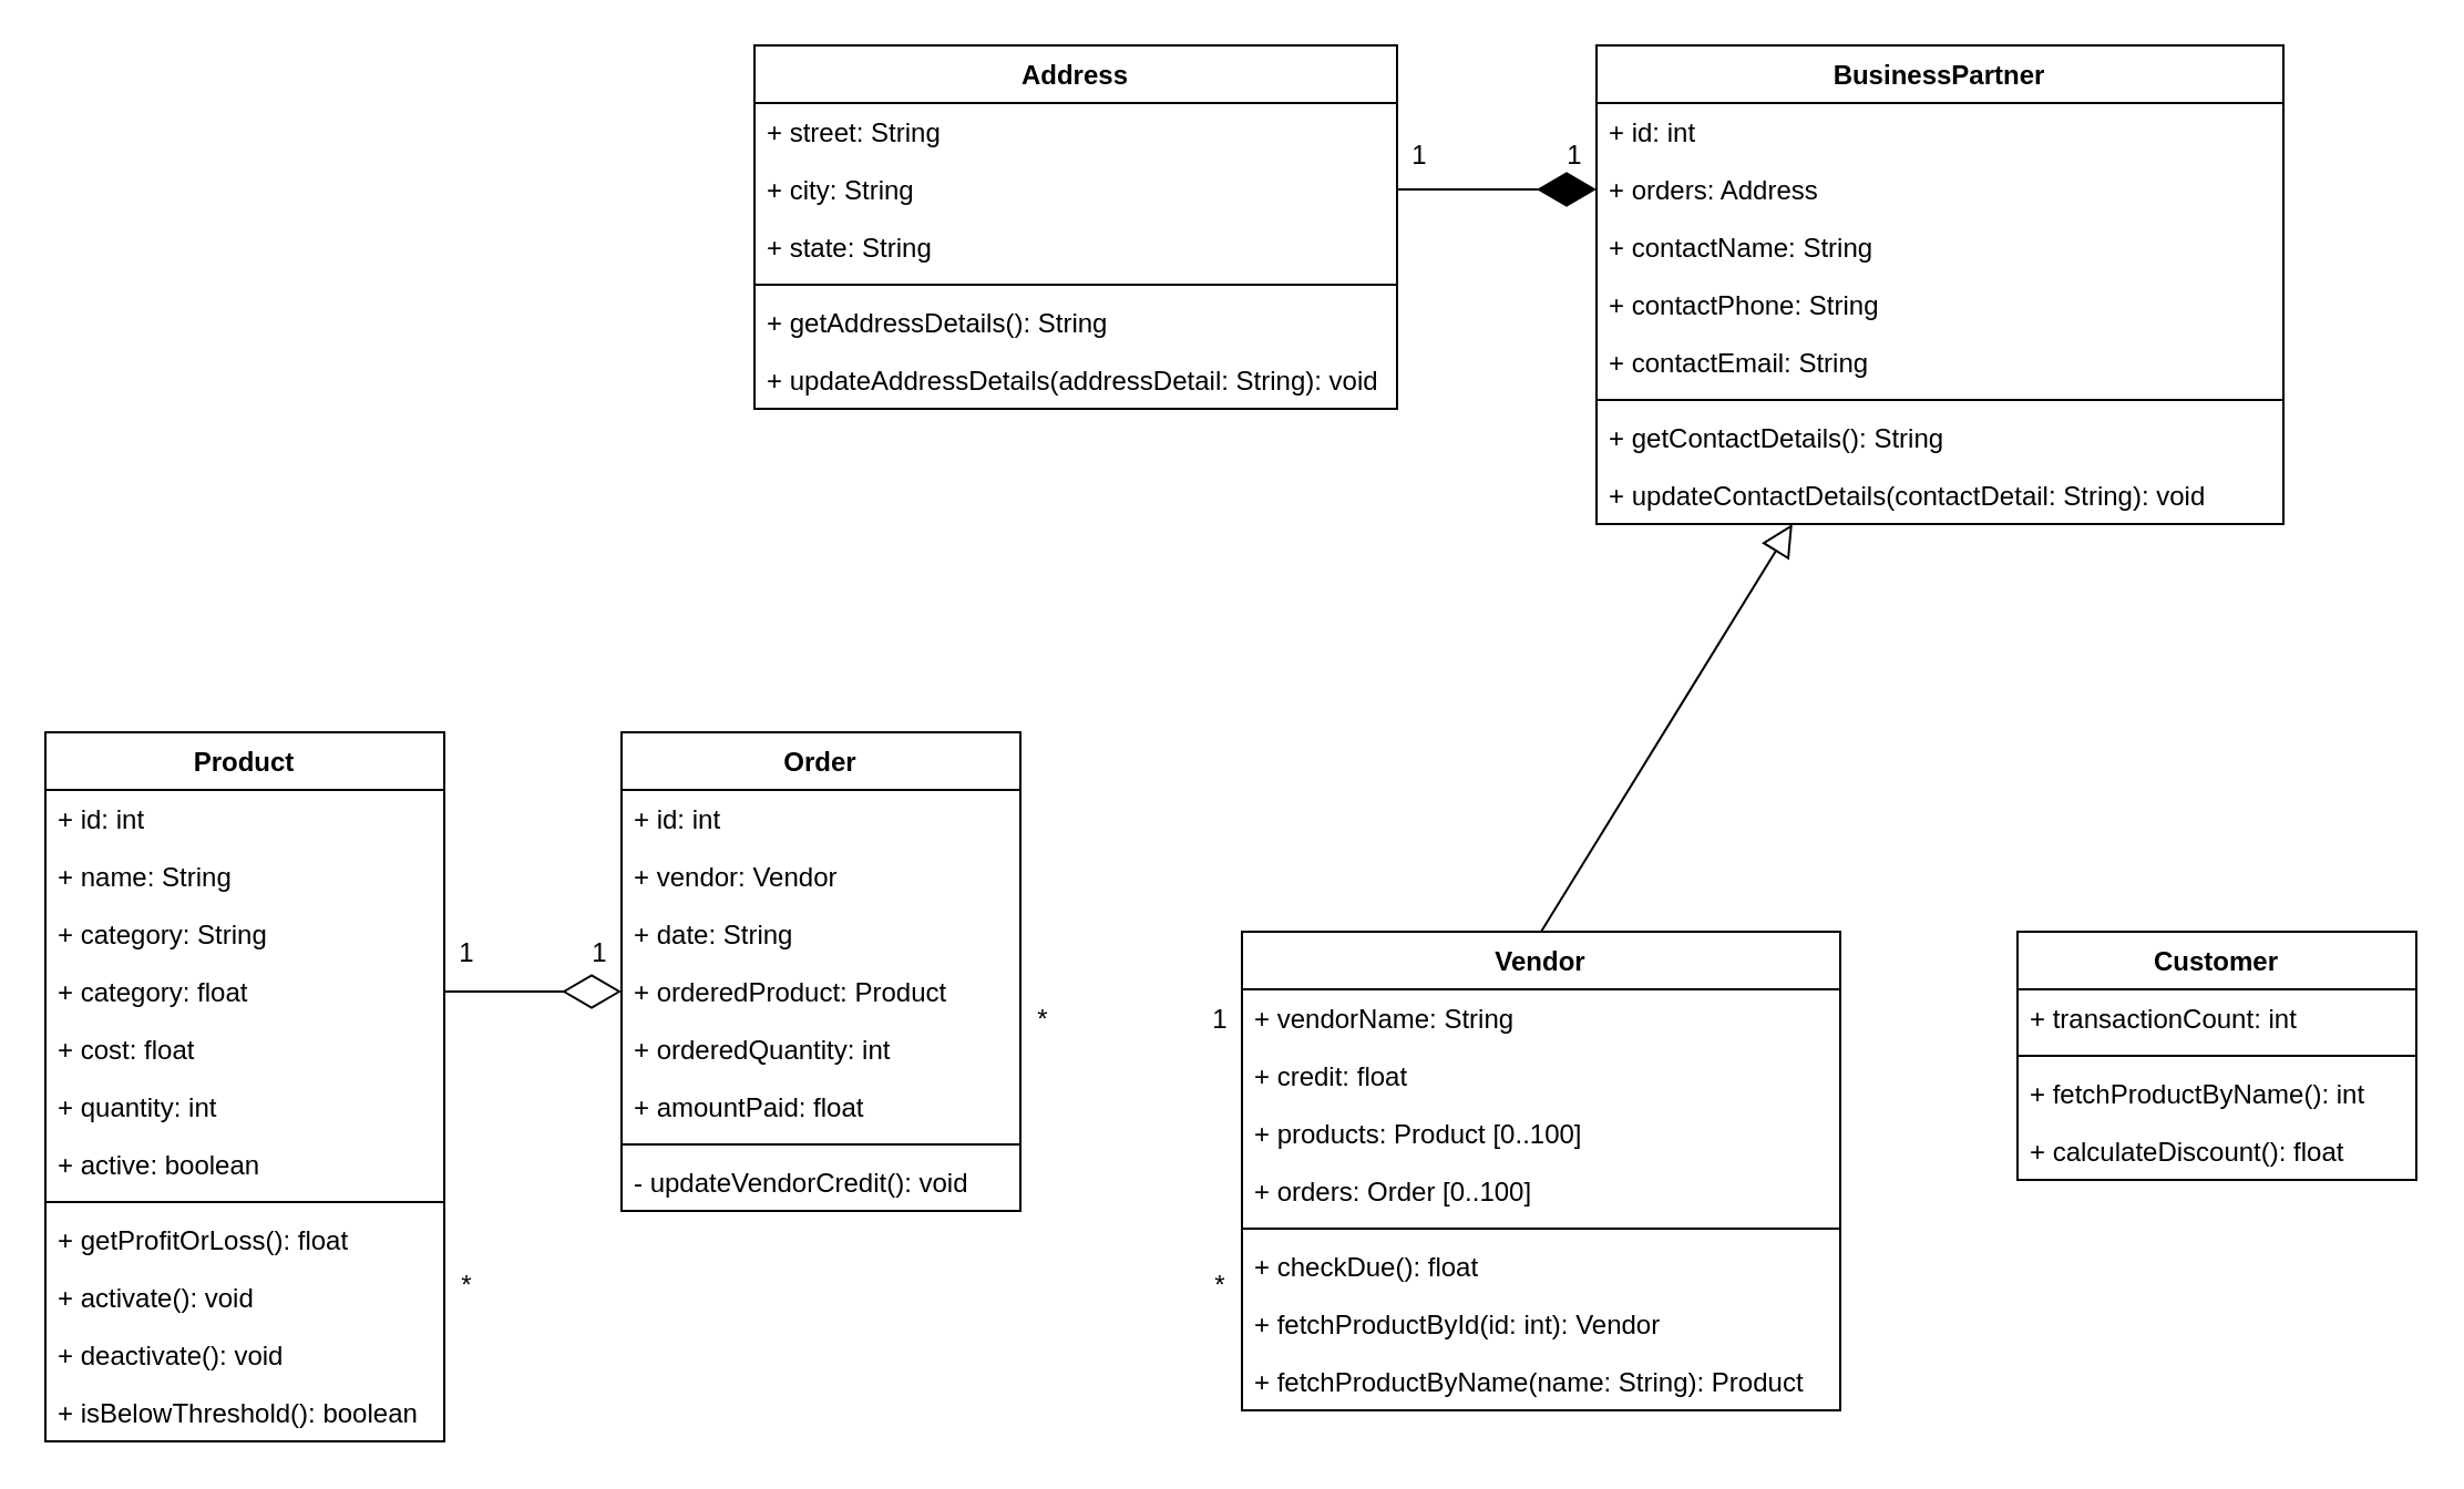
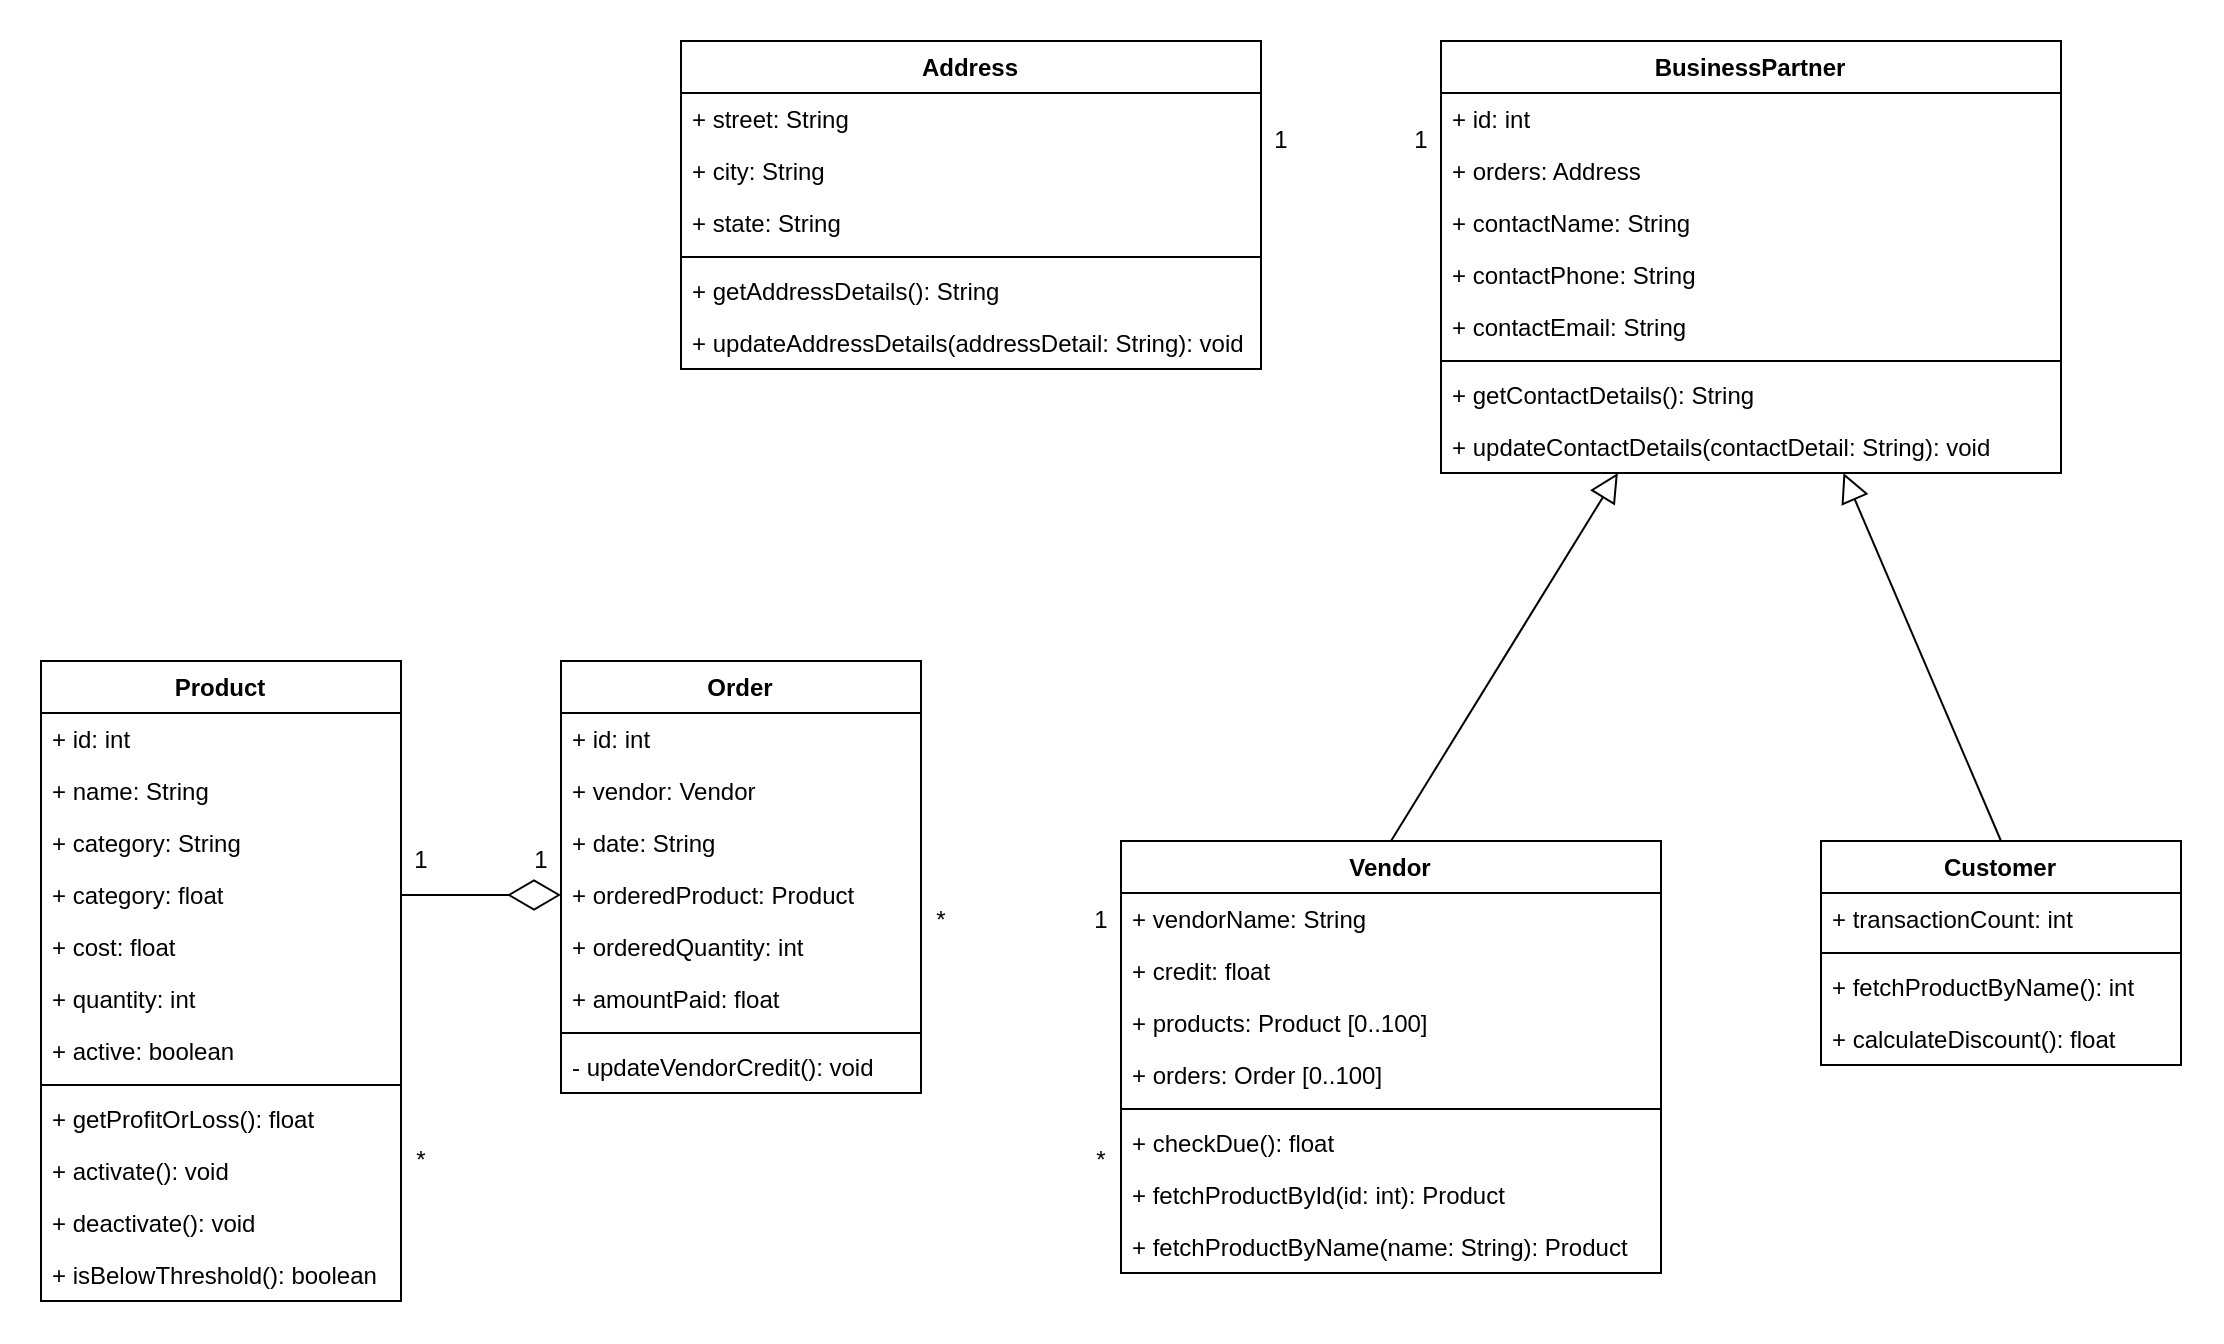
- <mxCell id="53" value="" style="endArrow=diamondThin;endFill=1;endSize=24;html=1;exitX=1;exitY=0.5;exitDx=0;exitDy=0;entryX=0;entryY=0.5;entryDx=0;entryDy=0;" edge="1" parent="1" source="48" target="28"><mxGeometry width="160" relative="1" as="geometry"><mxPoint x="470" y="250" as="sourcePoint" /><mxPoint x="630" y="250" as="targetPoint" /></mxGeometry></mxCell>
+ <mxCell id="36" value="" style="edgeStyle=none;html=1;endSize=12;endArrow=block;endFill=0;exitX=0.5;exitY=0;exitDx=0;exitDy=0;" edge="1" parent="1" source="21" target="26"><mxGeometry width="160" relative="1" as="geometry"><mxPoint x="685" y="430" as="sourcePoint" /><mxPoint x="857.043" y="350" as="targetPoint" /></mxGeometry></mxCell>
- <mxCell id="44" value="+ fetchProductById(id: int): Vendor" style="text;strokeColor=none;fillColor=none;align=left;verticalAlign=top;spacingLeft=4;spacingRight=4;overflow=hidden;rotatable=0;points=[[0,0.5],[1,0.5]];portConstraint=eastwest;" vertex="1" parent="37"><mxGeometry y="164" width="270" height="26" as="geometry" /></mxCell>
+ <mxCell id="44" value="+ fetchProductById(id: int): Product" style="text;strokeColor=none;fillColor=none;align=left;verticalAlign=top;spacingLeft=4;spacingRight=4;overflow=hidden;rotatable=0;points=[[0,0.5],[1,0.5]];portConstraint=eastwest;" vertex="1" parent="37"><mxGeometry y="164" width="270" height="26" as="geometry" /></mxCell>
